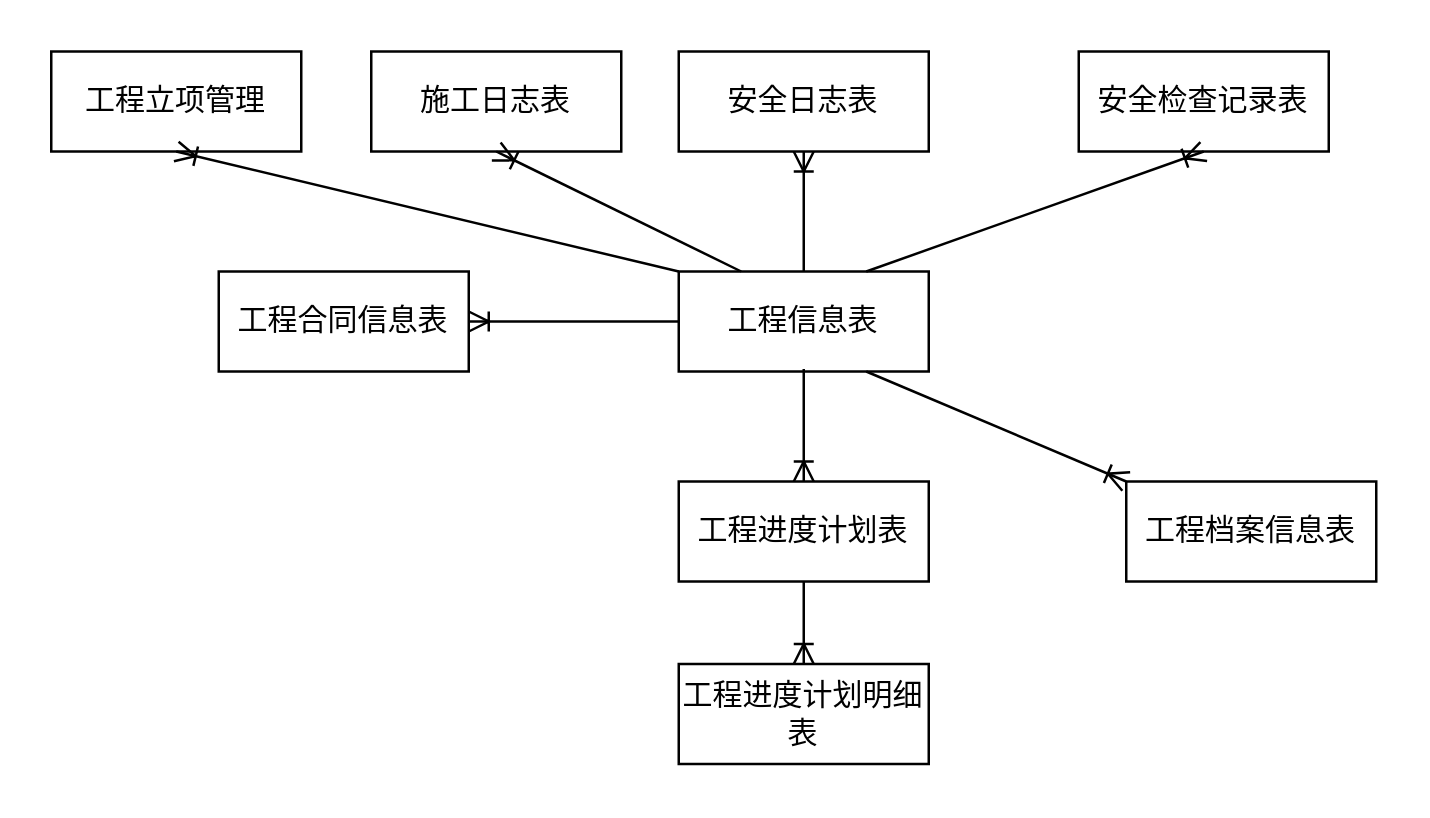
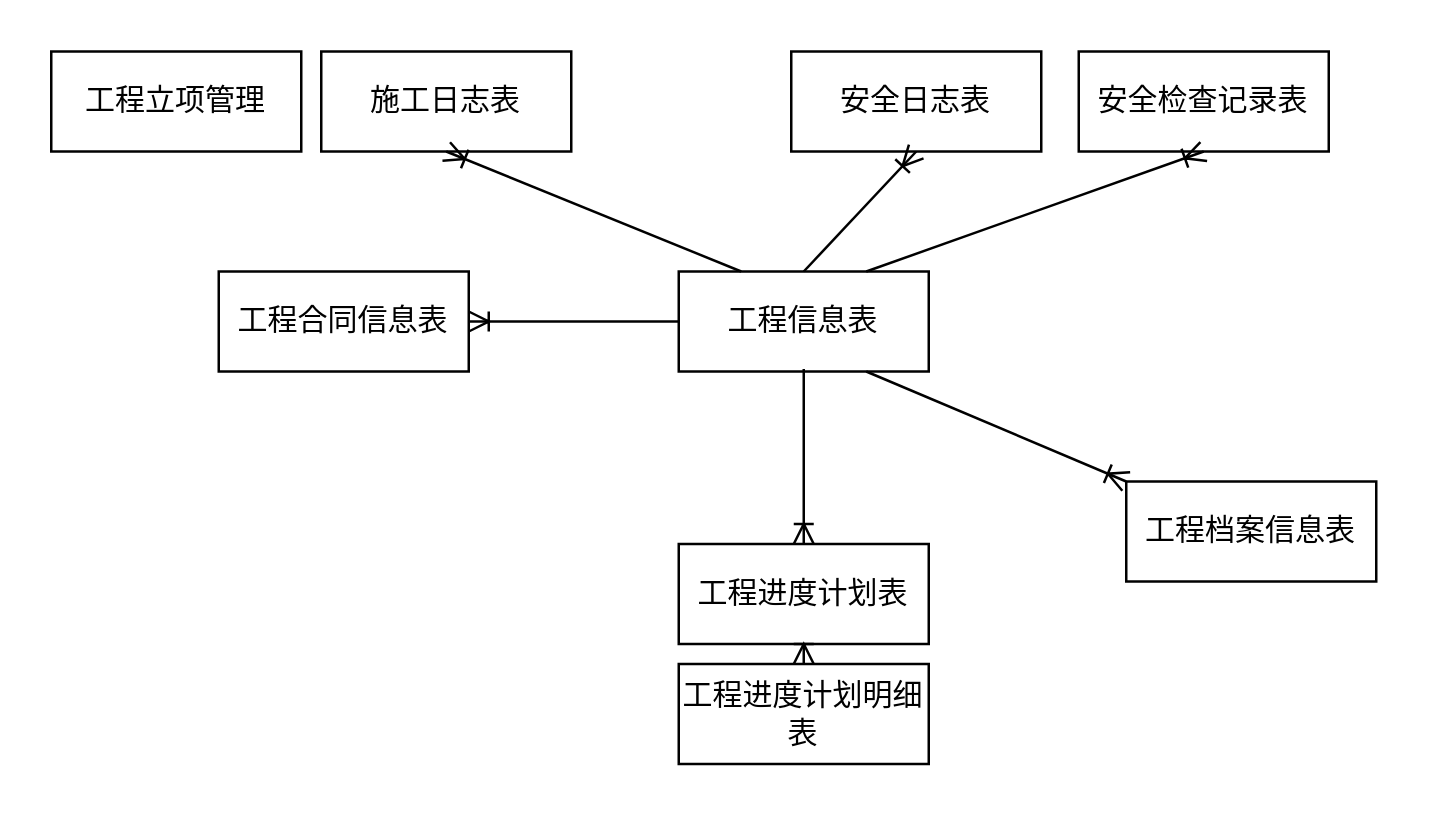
- <mxCell id="3" value="施工日志表" style="whiteSpace=wrap;html=1;align=center;fontFamily=仿宋;" parent="1" vertex="1"><mxGeometry x="148" y="20" width="100" height="40" as="geometry" /></mxCell>
+ <mxCell id="3" value="施工日志表" style="whiteSpace=wrap;html=1;align=center;fontFamily=仿宋;" parent="1" vertex="1"><mxGeometry x="128" y="20" width="100" height="40" as="geometry" /></mxCell>
- <mxCell id="4" value="安全日志表" style="whiteSpace=wrap;html=1;align=center;fontFamily=仿宋;" parent="1" vertex="1"><mxGeometry x="271" y="20" width="100" height="40" as="geometry" /></mxCell>
+ <mxCell id="4" value="安全日志表" style="whiteSpace=wrap;html=1;align=center;fontFamily=仿宋;" parent="1" vertex="1"><mxGeometry x="316" y="20" width="100" height="40" as="geometry" /></mxCell>
- <mxCell id="18" value="" style="fontSize=12;html=1;endArrow=ERoneToMany;entryX=0.5;entryY=1;entryDx=0;entryDy=0;exitX=0;exitY=0;exitDx=0;exitDy=0;fontFamily=仿宋;" edge="1" parent="1" source="2" target="17"><mxGeometry width="100" height="100" relative="1" as="geometry"><mxPoint x="272" y="107" as="sourcePoint" /><mxPoint x="171" y="208" as="targetPoint" /></mxGeometry></mxCell>
- <mxCell id="6" value="工程进度计划表" style="whiteSpace=wrap;html=1;align=center;fontFamily=仿宋;" parent="1" vertex="1"><mxGeometry x="271" y="192" width="100" height="40" as="geometry" /></mxCell>
+ <mxCell id="6" value="工程进度计划表" style="whiteSpace=wrap;html=1;align=center;fontFamily=仿宋;" parent="1" vertex="1"><mxGeometry x="271" y="217" width="100" height="40" as="geometry" /></mxCell>
